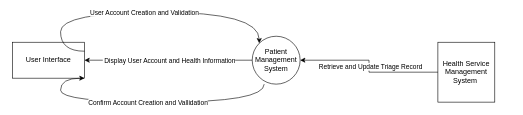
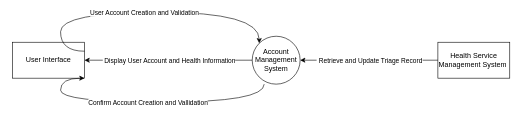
- <mxCell id="2" value="Patient Management System" style="ellipse;whiteSpace=wrap;html=1;aspect=fixed;" vertex="1" parent="1"><mxGeometry x="420" y="60" width="80" height="80" as="geometry" /></mxCell>
+ <mxCell id="2" value="Account Management System" style="ellipse;whiteSpace=wrap;html=1;aspect=fixed;" vertex="1" parent="1"><mxGeometry x="420" y="60" width="80" height="80" as="geometry" /></mxCell>
- <mxCell id="4" value="Health Service Management System&amp;nbsp;" style="rounded=0;whiteSpace=wrap;html=1;" vertex="1" parent="1"><mxGeometry x="730" y="70" width="95" height="100" as="geometry" /></mxCell>
+ <mxCell id="4" value="Health Service Management System&amp;nbsp;" style="rounded=0;whiteSpace=wrap;html=1;" vertex="1" parent="1"><mxGeometry x="730" y="70" width="120" height="60" as="geometry" /></mxCell>
